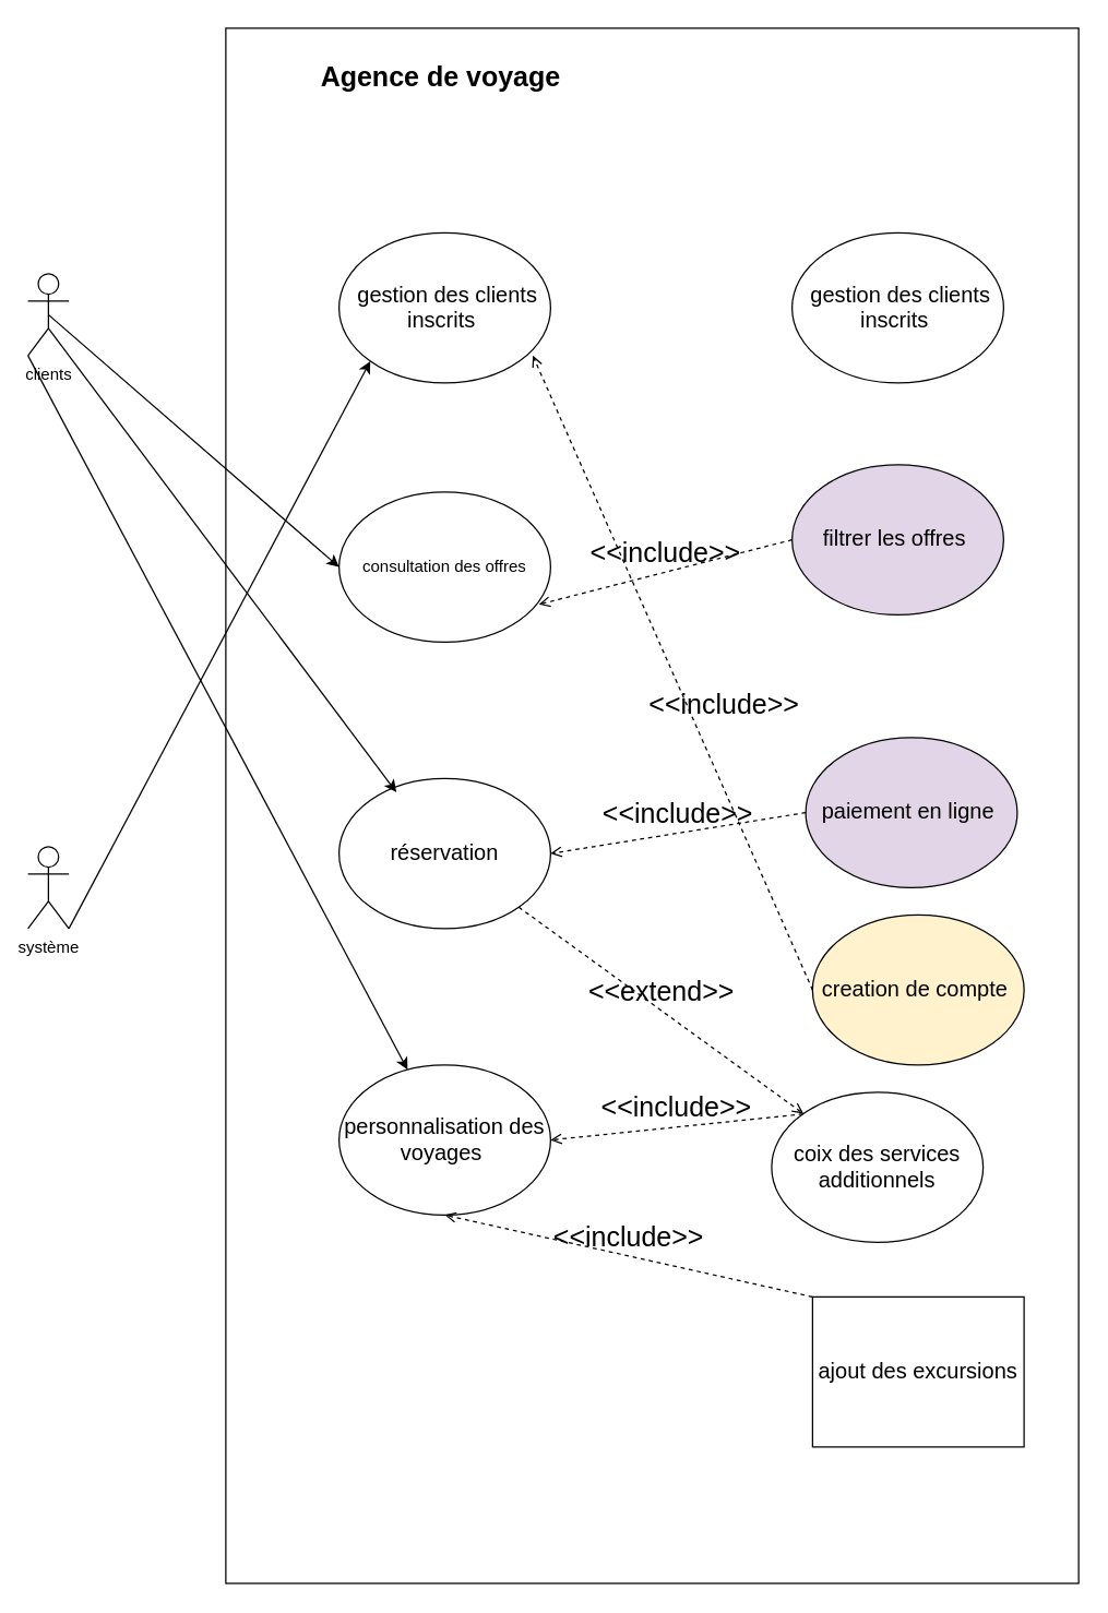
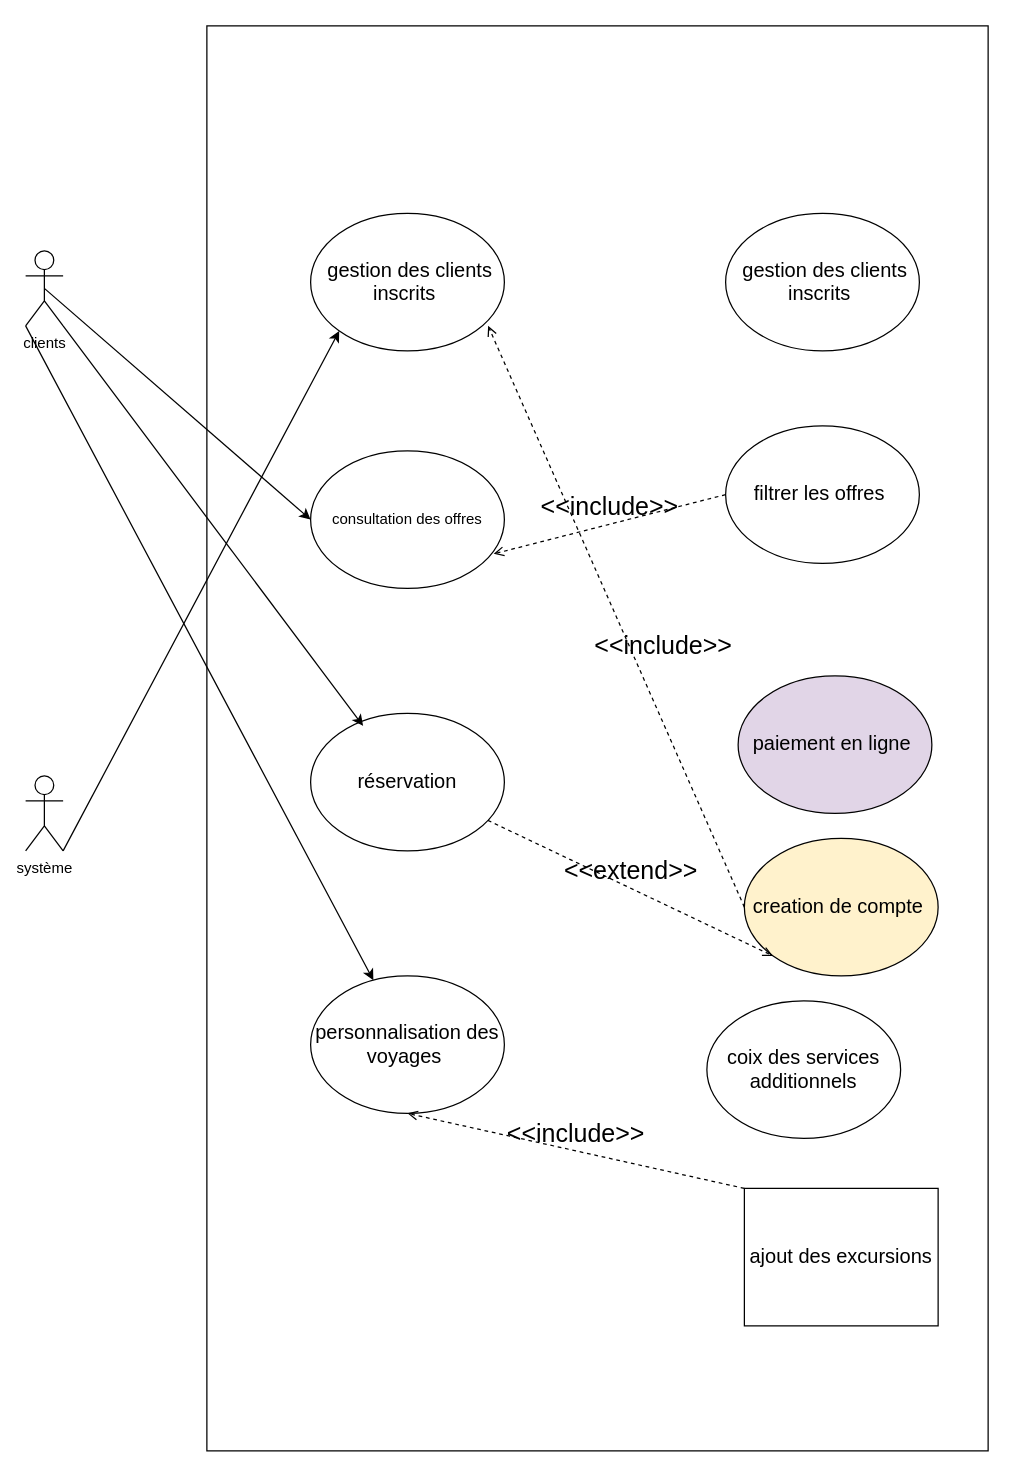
- <mxCell id="3" value="&lt;b&gt;&lt;font style=&quot;font-size: 20px;&quot;&gt;Agence de voyage&amp;nbsp;&lt;/font&gt;&lt;/b&gt;" style="text;html=1;strokeColor=none;fillColor=none;align=center;verticalAlign=middle;whiteSpace=wrap;rounded=0;" vertex="1" parent="1"><mxGeometry x="228" y="40" width="195" height="30" as="geometry" /></mxCell>
- <mxCell id="15" value="&lt;span style=&quot;font-size: 12pt; line-height: 115%; font-family: Aptos, sans-serif;&quot; lang=&quot;FR&quot;&gt;filtrer les offres&amp;nbsp;&lt;/span&gt;" style="ellipse;whiteSpace=wrap;html=1;fillColor=#e1d5e7;" vertex="1" parent="1"><mxGeometry x="580" y="340" width="155" height="110" as="geometry" /></mxCell>
+ <mxCell id="15" value="&lt;span style=&quot;font-size: 12pt; line-height: 115%; font-family: Aptos, sans-serif;&quot; lang=&quot;FR&quot;&gt;filtrer les offres&amp;nbsp;&lt;/span&gt;" style="ellipse;whiteSpace=wrap;html=1;" vertex="1" parent="1"><mxGeometry x="580" y="340" width="155" height="110" as="geometry" /></mxCell>
- <mxCell id="22" value="&amp;lt;&amp;lt;include&amp;gt;&amp;gt;" style="html=1;verticalAlign=bottom;labelBackgroundColor=none;endArrow=open;endFill=0;dashed=1;fontSize=20;entryX=1;entryY=0.5;entryDx=0;entryDy=0;exitX=0;exitY=0.5;exitDx=0;exitDy=0;" edge="1" parent="1" source="16" target="8"><mxGeometry width="160" relative="1" as="geometry"><mxPoint x="430" y="550" as="sourcePoint" /><mxPoint x="590" y="550" as="targetPoint" /></mxGeometry></mxCell>
- <mxCell id="25" value="&amp;lt;&amp;lt;extend&amp;gt;&amp;gt;" style="html=1;verticalAlign=bottom;labelBackgroundColor=none;endArrow=open;endFill=0;dashed=1;fontSize=20;" edge="1" parent="1" source="8" target="18"><mxGeometry width="160" relative="1" as="geometry"><mxPoint x="430" y="550" as="sourcePoint" /><mxPoint x="590" y="550" as="targetPoint" /></mxGeometry></mxCell>
+ <mxCell id="25" value="&amp;lt;&amp;lt;extend&amp;gt;&amp;gt;" style="html=1;verticalAlign=bottom;labelBackgroundColor=none;endArrow=open;endFill=0;dashed=1;fontSize=20;entryX=0;entryY=1;entryDx=0;entryDy=0;" edge="1" parent="1" source="8" target="17"><mxGeometry width="160" relative="1" as="geometry"><mxPoint x="430" y="550" as="sourcePoint" /><mxPoint x="590" y="550" as="targetPoint" /></mxGeometry></mxCell>
- <mxCell id="23" value="&amp;lt;&amp;lt;include&amp;gt;&amp;gt;" style="html=1;verticalAlign=bottom;labelBackgroundColor=none;endArrow=open;endFill=0;dashed=1;fontSize=20;entryX=1;entryY=0.5;entryDx=0;entryDy=0;exitX=0;exitY=0;exitDx=0;exitDy=0;" edge="1" parent="1" source="18" target="9"><mxGeometry width="160" relative="1" as="geometry"><mxPoint x="430" y="550" as="sourcePoint" /><mxPoint x="590" y="550" as="targetPoint" /></mxGeometry></mxCell>
